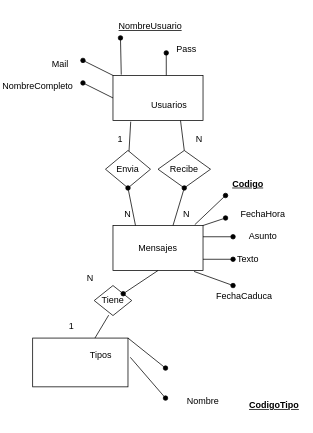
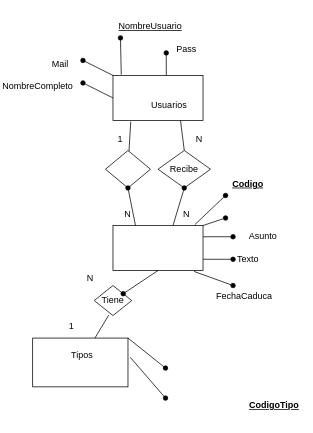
- <mxCell id="36" value="Envia" style="text;html=1;strokeColor=none;fillColor=none;align=center;verticalAlign=middle;whiteSpace=wrap;rounded=0;" parent="1" vertex="1"><mxGeometry x="140" y="210" width="60" height="30" as="geometry" /></mxCell>
- <mxCell id="18" value="FechaHora" style="text;html=1;strokeColor=none;fillColor=none;align=center;verticalAlign=middle;whiteSpace=wrap;rounded=0;" parent="1" vertex="1"><mxGeometry x="320" y="270" width="60" height="30" as="geometry" /></mxCell>
- <mxCell id="5" value="&lt;font style=&quot;vertical-align: inherit;&quot;&gt;&lt;font style=&quot;vertical-align: inherit;&quot;&gt;Mensajes&lt;/font&gt;&lt;/font&gt;" style="text;html=1;strokeColor=none;fillColor=none;align=center;verticalAlign=middle;whiteSpace=wrap;rounded=0;" parent="1" vertex="1"><mxGeometry x="180" y="315" width="60" height="30" as="geometry" /></mxCell>
- <mxCell id="6" value="&lt;font style=&quot;vertical-align: inherit;&quot;&gt;&lt;font style=&quot;vertical-align: inherit;&quot;&gt;Tipos&lt;/font&gt;&lt;/font&gt;" style="text;html=1;strokeColor=none;fillColor=none;align=center;verticalAlign=middle;whiteSpace=wrap;rounded=0;" parent="1" vertex="1"><mxGeometry x="103.5" y="457.5" width="60" height="30" as="geometry" /></mxCell>
+ <mxCell id="6" value="&lt;font style=&quot;vertical-align: inherit;&quot;&gt;&lt;font style=&quot;vertical-align: inherit;&quot;&gt;Tipos&lt;/font&gt;&lt;/font&gt;" style="text;html=1;strokeColor=none;fillColor=none;align=center;verticalAlign=middle;whiteSpace=wrap;rounded=0;" parent="1" vertex="1"><mxGeometry x="78.5" y="457.5" width="60" height="30" as="geometry" /></mxCell>
- <mxCell id="25" value="Nombre" style="text;html=1;strokeColor=none;fillColor=none;align=center;verticalAlign=middle;whiteSpace=wrap;rounded=0;" parent="1" vertex="1"><mxGeometry x="240" y="520" width="60" height="30" as="geometry" /></mxCell>
